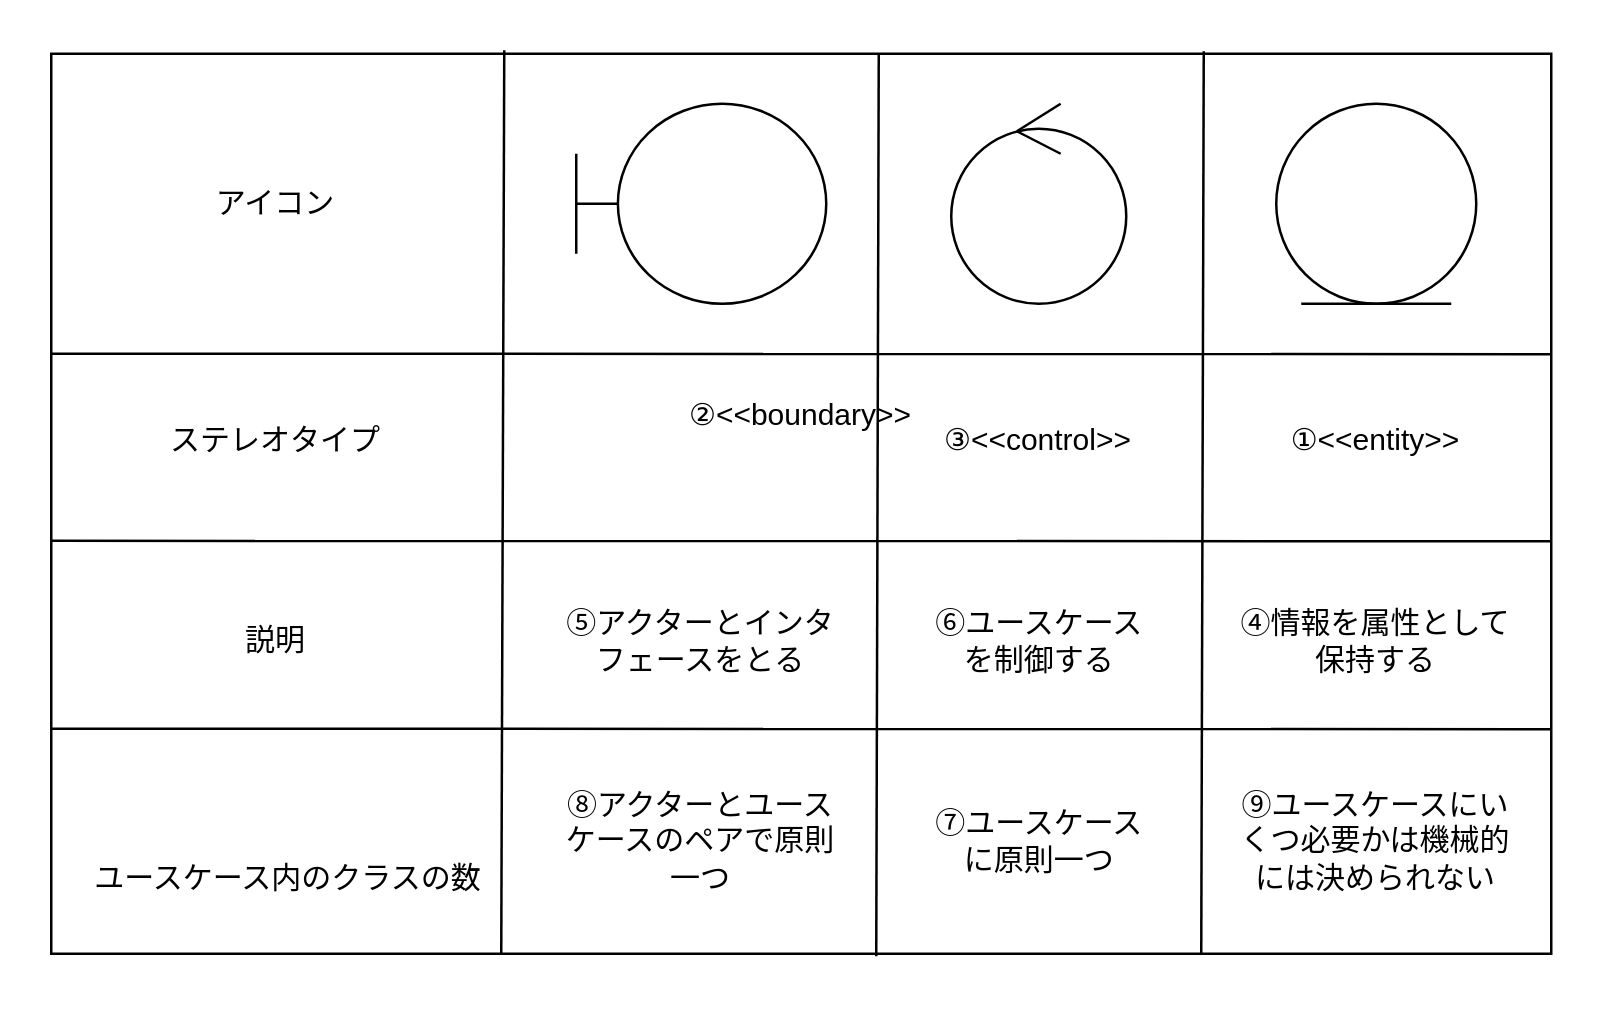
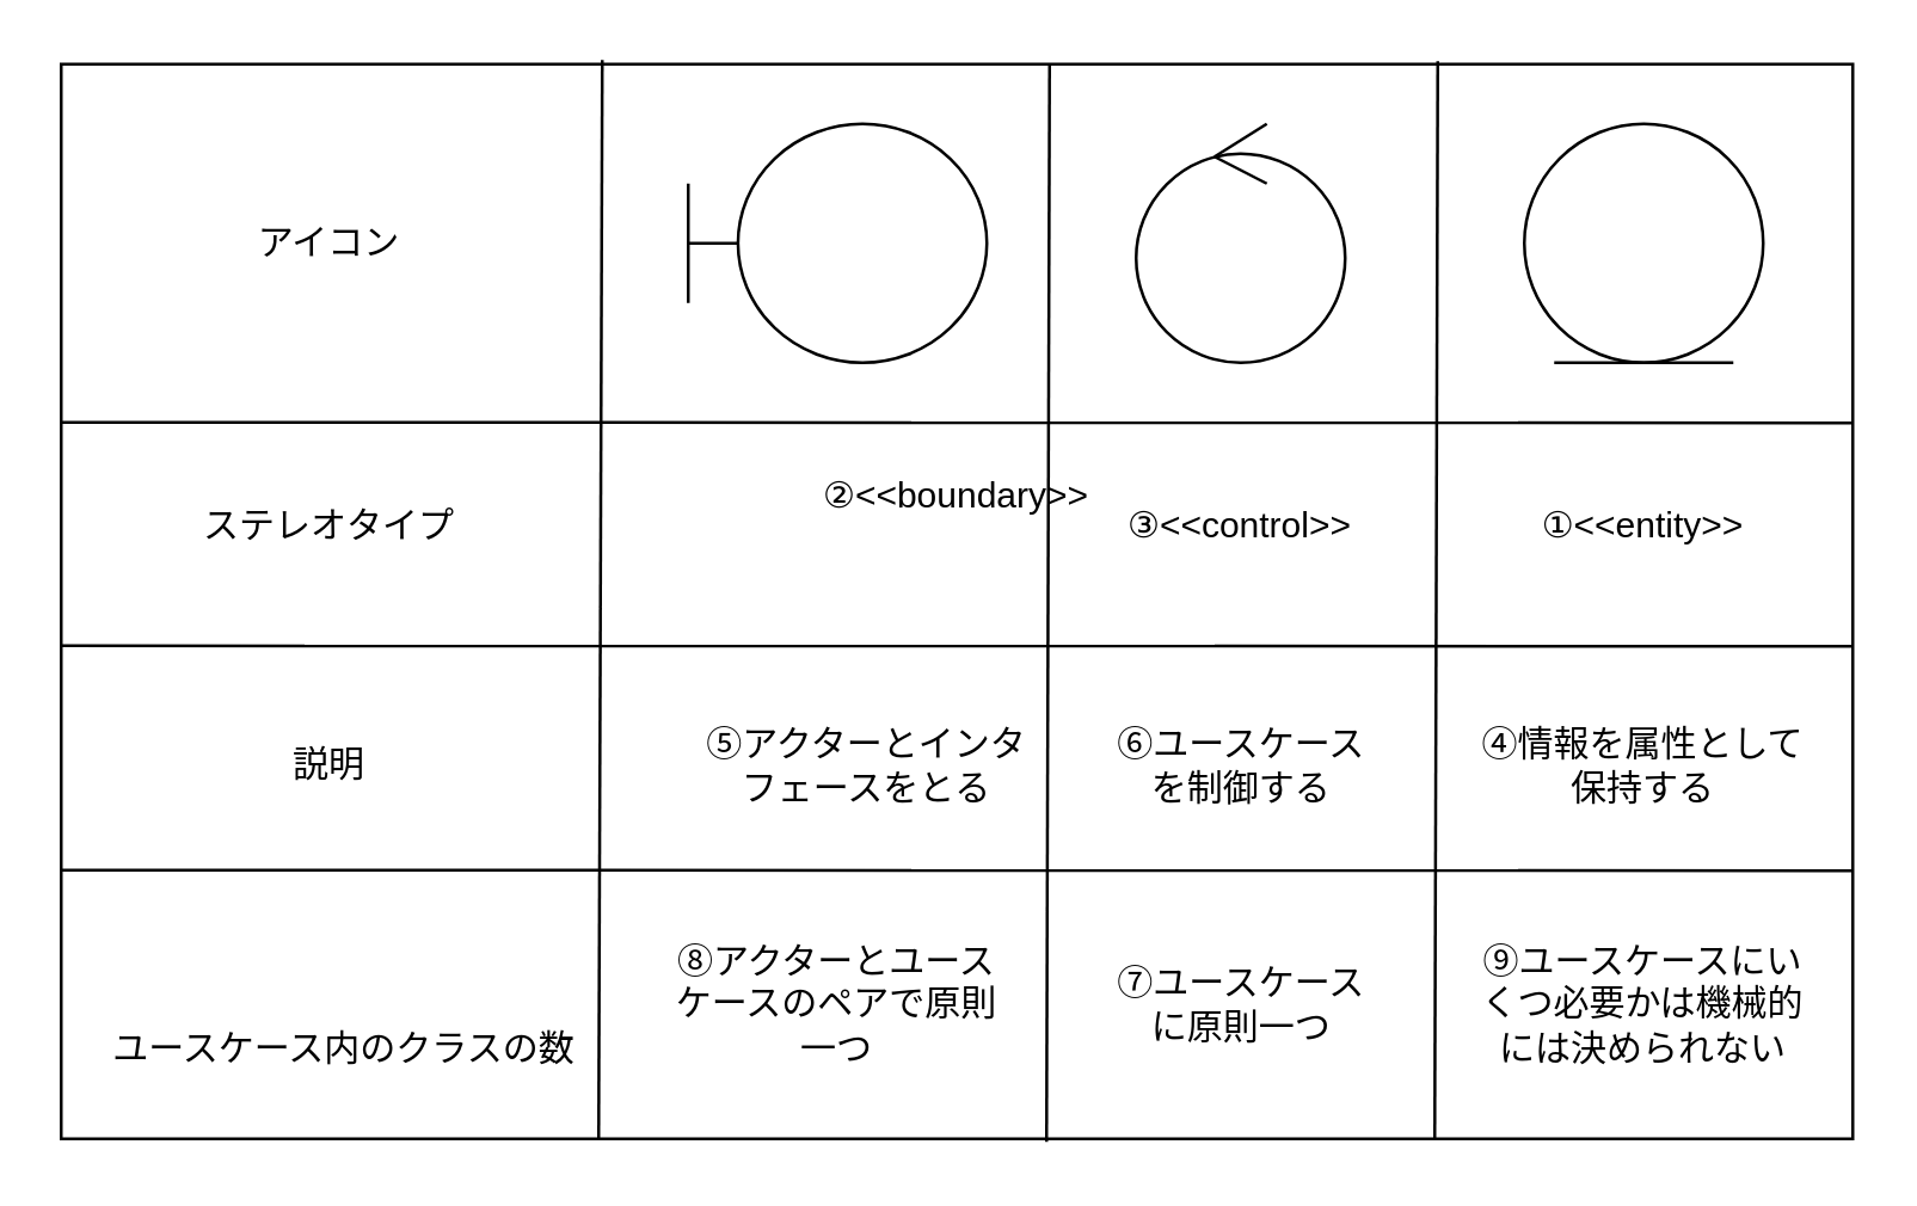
- <mxCell id="18" value="⑤アクターとインタフェースをとる" style="text;html=1;strokeColor=none;fillColor=none;align=center;verticalAlign=middle;whiteSpace=wrap;rounded=0;" parent="1" vertex="1"><mxGeometry x="220" y="241" width="120" height="30" as="geometry" /></mxCell>
+ <mxCell id="18" value="⑤アクターとインタフェースをとる" style="text;html=1;strokeColor=none;fillColor=none;align=center;verticalAlign=middle;whiteSpace=wrap;rounded=0;" parent="1" vertex="1"><mxGeometry x="230" y="241" width="120" height="30" as="geometry" /></mxCell>
